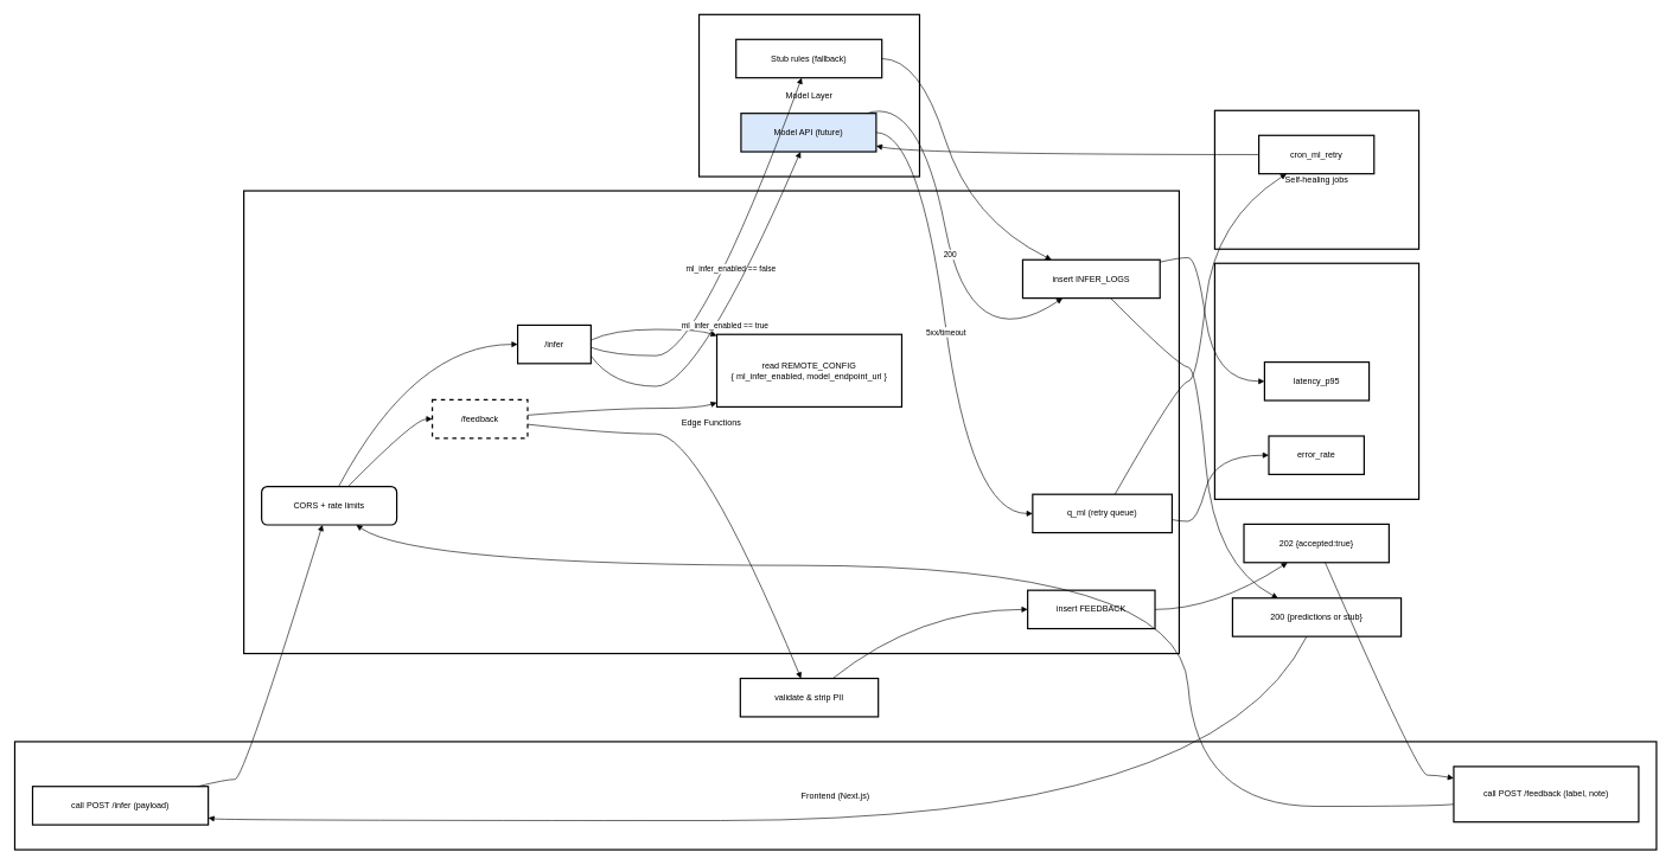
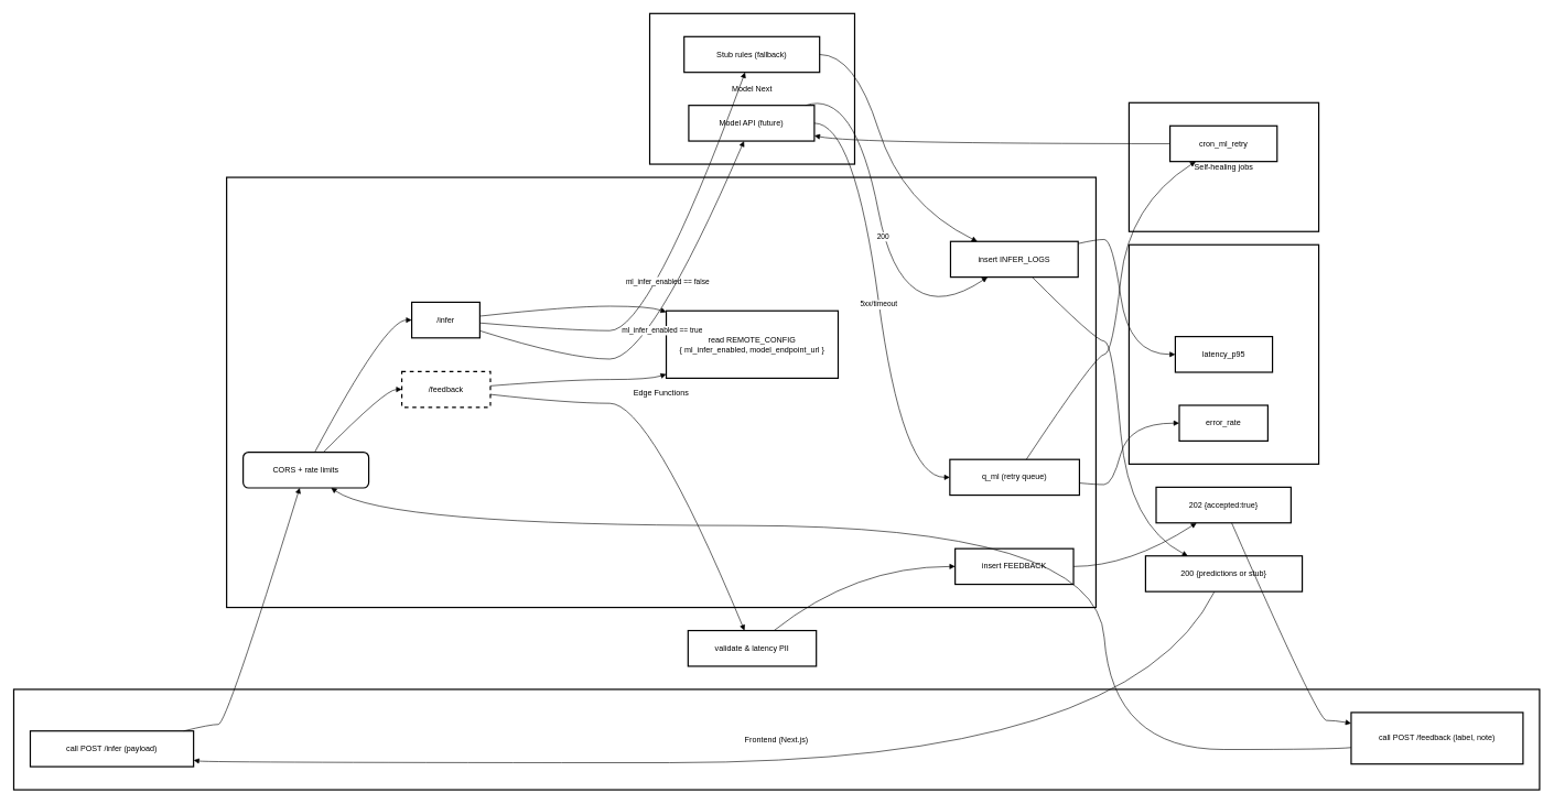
- <mxCell id="4" value="Model Layer" style="whiteSpace=wrap;strokeWidth=2;" vertex="1" parent="1"><mxGeometry x="982" y="20" width="310" height="228" as="geometry" /></mxCell>
+ <mxCell id="4" value="Model Next" style="whiteSpace=wrap;strokeWidth=2;" vertex="1" parent="1"><mxGeometry x="982" y="20" width="310" height="228" as="geometry" /></mxCell>
- <mxCell id="17" value="Model API (future)" style="whiteSpace=wrap;strokeWidth=2;fillColor=#dae8fc;" vertex="1" parent="1"><mxGeometry x="1041" y="159" width="190" height="54" as="geometry" /></mxCell>
+ <mxCell id="17" value="Model API (future)" style="whiteSpace=wrap;strokeWidth=2;" vertex="1" parent="1"><mxGeometry x="1041" y="159" width="190" height="54" as="geometry" /></mxCell>
- <mxCell id="10" value="/infer" style="whiteSpace=wrap;strokeWidth=2;" vertex="1" parent="1"><mxGeometry x="727" y="457" width="103" height="54" as="geometry" /></mxCell>
+ <mxCell id="10" value="/infer" style="whiteSpace=wrap;strokeWidth=2;" vertex="1" parent="1"><mxGeometry x="622" y="457" width="103" height="54" as="geometry" /></mxCell>
- <mxCell id="13" value="q_ml (retry queue)" style="whiteSpace=wrap;strokeWidth=2;" vertex="1" parent="1"><mxGeometry x="1451" y="695" width="196" height="54" as="geometry" /></mxCell>
+ <mxCell id="13" value="q_ml (retry queue)" style="whiteSpace=wrap;strokeWidth=2;" vertex="1" parent="1"><mxGeometry x="1436" y="695" width="196" height="54" as="geometry" /></mxCell>
- <mxCell id="21" value="validate &amp; strip PII" style="whiteSpace=wrap;strokeWidth=2;" vertex="1" parent="1"><mxGeometry x="1040" y="954" width="194" height="54" as="geometry" /></mxCell>
+ <mxCell id="21" value="validate &amp; latency PII" style="whiteSpace=wrap;strokeWidth=2;" vertex="1" parent="1"><mxGeometry x="1040" y="954" width="194" height="54" as="geometry" /></mxCell>
